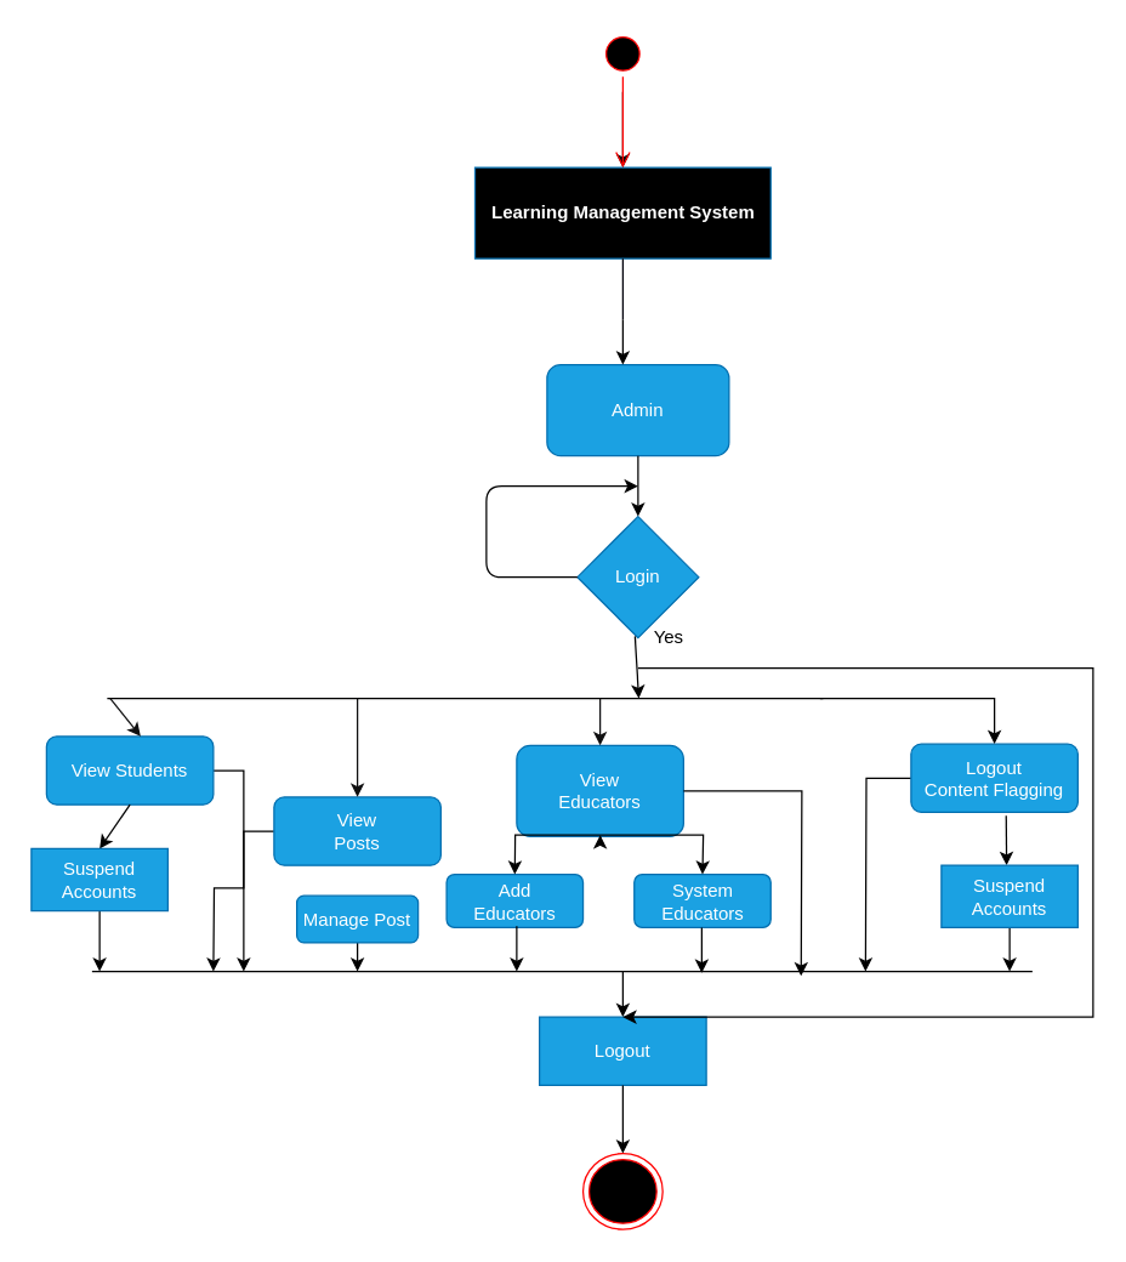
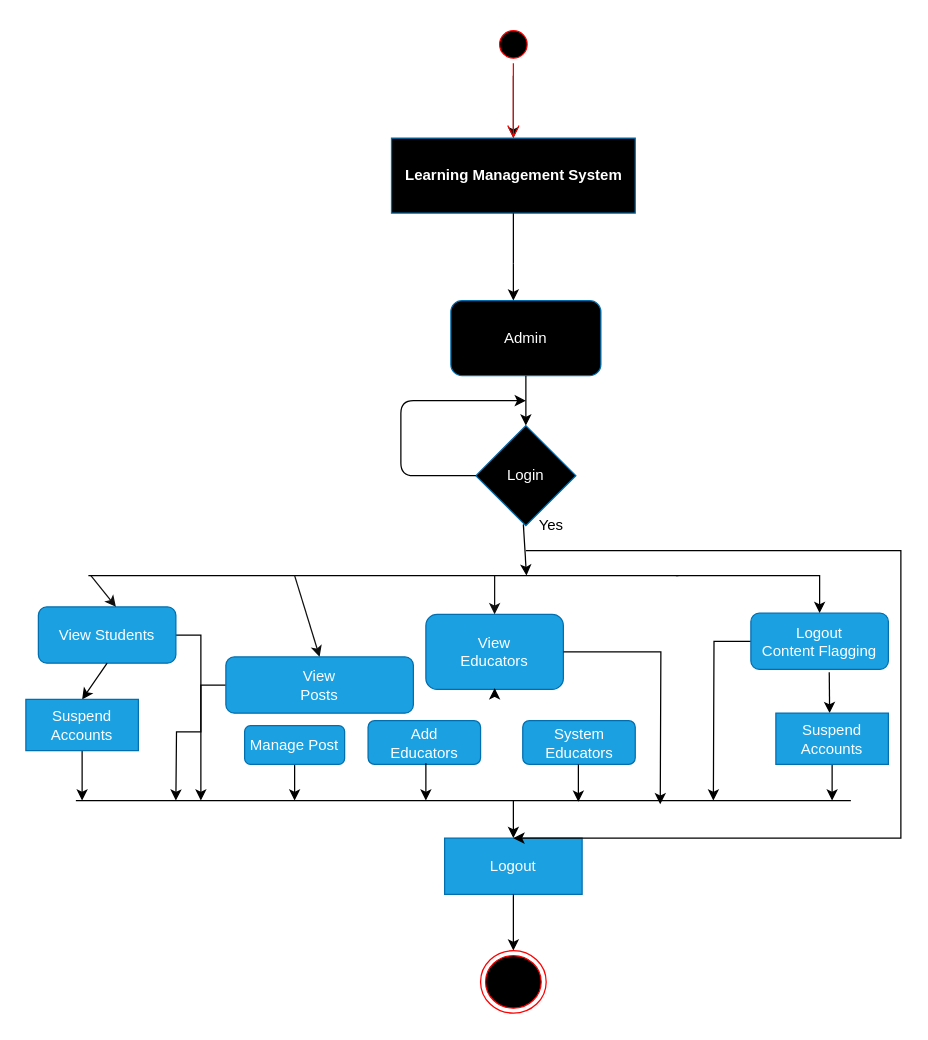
- <mxCell id="3" value="Admin" style="rounded=1;whiteSpace=wrap;html=1;fillColor=#1ba1e2;strokeColor=#006EAF;fontColor=#ffffff;" parent="1" vertex="1"><mxGeometry x="360" y="240" width="120" height="60" as="geometry" /></mxCell>
+ <mxCell id="3" value="Admin" style="rounded=1;whiteSpace=wrap;html=1;fillColor=#000000;strokeColor=#006EAF;fontColor=#ffffff;" parent="1" vertex="1"><mxGeometry x="360" y="240" width="120" height="60" as="geometry" /></mxCell>
- <mxCell id="12" value="Login" style="rhombus;whiteSpace=wrap;html=1;fillColor=#1ba1e2;strokeColor=#006EAF;fontColor=#ffffff;" parent="1" vertex="1"><mxGeometry x="380" y="340" width="80" height="80" as="geometry" /></mxCell>
+ <mxCell id="12" value="Login" style="rhombus;whiteSpace=wrap;html=1;fillColor=#000000;strokeColor=#006EAF;fontColor=#ffffff;" parent="1" vertex="1"><mxGeometry x="380" y="340" width="80" height="80" as="geometry" /></mxCell>
- <mxCell id="25" value="View&lt;br&gt;Posts" style="rounded=1;whiteSpace=wrap;html=1;fillColor=#1ba1e2;strokeColor=#006EAF;fontColor=#ffffff;" parent="1" vertex="1"><mxGeometry x="180" y="525" width="110" height="45" as="geometry" /></mxCell>
+ <mxCell id="25" value="View&lt;br&gt;Posts" style="rounded=1;whiteSpace=wrap;html=1;fillColor=#1ba1e2;strokeColor=#006EAF;fontColor=#ffffff;" parent="1" vertex="1"><mxGeometry x="180" y="525" width="150" height="45" as="geometry" /></mxCell>
- <mxCell id="40" value="" style="endArrow=classic;startArrow=classic;html=1;rounded=0;exitX=0.5;exitY=0;exitDx=0;exitDy=0;entryX=0.5;entryY=0;entryDx=0;entryDy=0;" parent="1" source="39" target="38" edge="1"><mxGeometry width="50" height="50" relative="1" as="geometry"><mxPoint x="350" y="650" as="sourcePoint" /><mxPoint x="400" y="600" as="targetPoint" /><Array as="points"><mxPoint x="339" y="550" /><mxPoint x="463" y="550" /></Array></mxGeometry></mxCell>
- <mxCell id="45" value="Manage Post" style="rounded=1;whiteSpace=wrap;html=1;fillColor=#1ba1e2;strokeColor=#006EAF;fontColor=#ffffff;" parent="1" vertex="1"><mxGeometry x="195" y="590" width="80" height="31" as="geometry" /></mxCell>
+ <mxCell id="45" value="Manage Post" style="rounded=1;whiteSpace=wrap;html=1;fillColor=#1ba1e2;strokeColor=#006EAF;fontColor=#ffffff;" parent="1" vertex="1"><mxGeometry x="195" y="580" width="80" height="31" as="geometry" /></mxCell>
